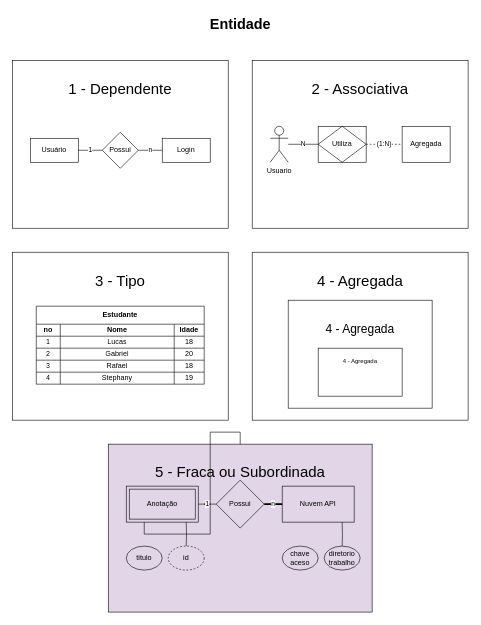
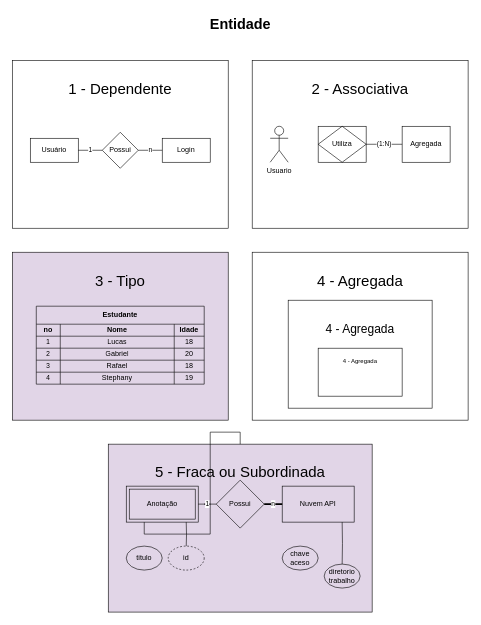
- <mxCell id="27" value="N" style="edgeStyle=orthogonalEdgeStyle;rounded=0;orthogonalLoop=1;jettySize=auto;html=1;entryX=0;entryY=0.5;entryDx=0;entryDy=0;endArrow=none;endFill=0;strokeWidth=1;" edge="1" parent="1" source="28" target="26"><mxGeometry relative="1" as="geometry" /></mxCell>
- <mxCell id="25" value="(1:N)" style="edgeStyle=orthogonalEdgeStyle;rounded=0;orthogonalLoop=1;jettySize=auto;html=1;endArrow=none;endFill=0;strokeWidth=1;dashed=1;" edge="1" parent="1" source="26" target="29"><mxGeometry relative="1" as="geometry" /></mxCell>
+ <mxCell id="25" value="(1:N)" style="edgeStyle=orthogonalEdgeStyle;rounded=0;orthogonalLoop=1;jettySize=auto;html=1;endArrow=none;endFill=0;strokeWidth=1;" edge="1" parent="1" source="26" target="29"><mxGeometry relative="1" as="geometry" /></mxCell>
- <mxCell id="6" value="&lt;blockquote&gt;3 - Tipo&lt;/blockquote&gt;" style="rounded=0;whiteSpace=wrap;html=1;fontSize=25;verticalAlign=top;" parent="1" vertex="1"><mxGeometry x="20" y="420" width="360" height="280" as="geometry" /></mxCell>
+ <mxCell id="6" value="&lt;blockquote&gt;3 - Tipo&lt;/blockquote&gt;" style="rounded=0;whiteSpace=wrap;html=1;fontSize=25;verticalAlign=top;fillColor=#e1d5e7;" parent="1" vertex="1"><mxGeometry x="20" y="420" width="360" height="280" as="geometry" /></mxCell>
- <mxCell id="23" value="diretorio trabalho" style="ellipse;whiteSpace=wrap;html=1;rounded=0;fillColor=none;" vertex="1" parent="1"><mxGeometry x="540" y="910" width="60" height="40" as="geometry" /></mxCell>
+ <mxCell id="23" value="diretorio trabalho" style="ellipse;whiteSpace=wrap;html=1;rounded=0;fillColor=none;" vertex="1" parent="1"><mxGeometry x="540" y="940" width="60" height="40" as="geometry" /></mxCell>
